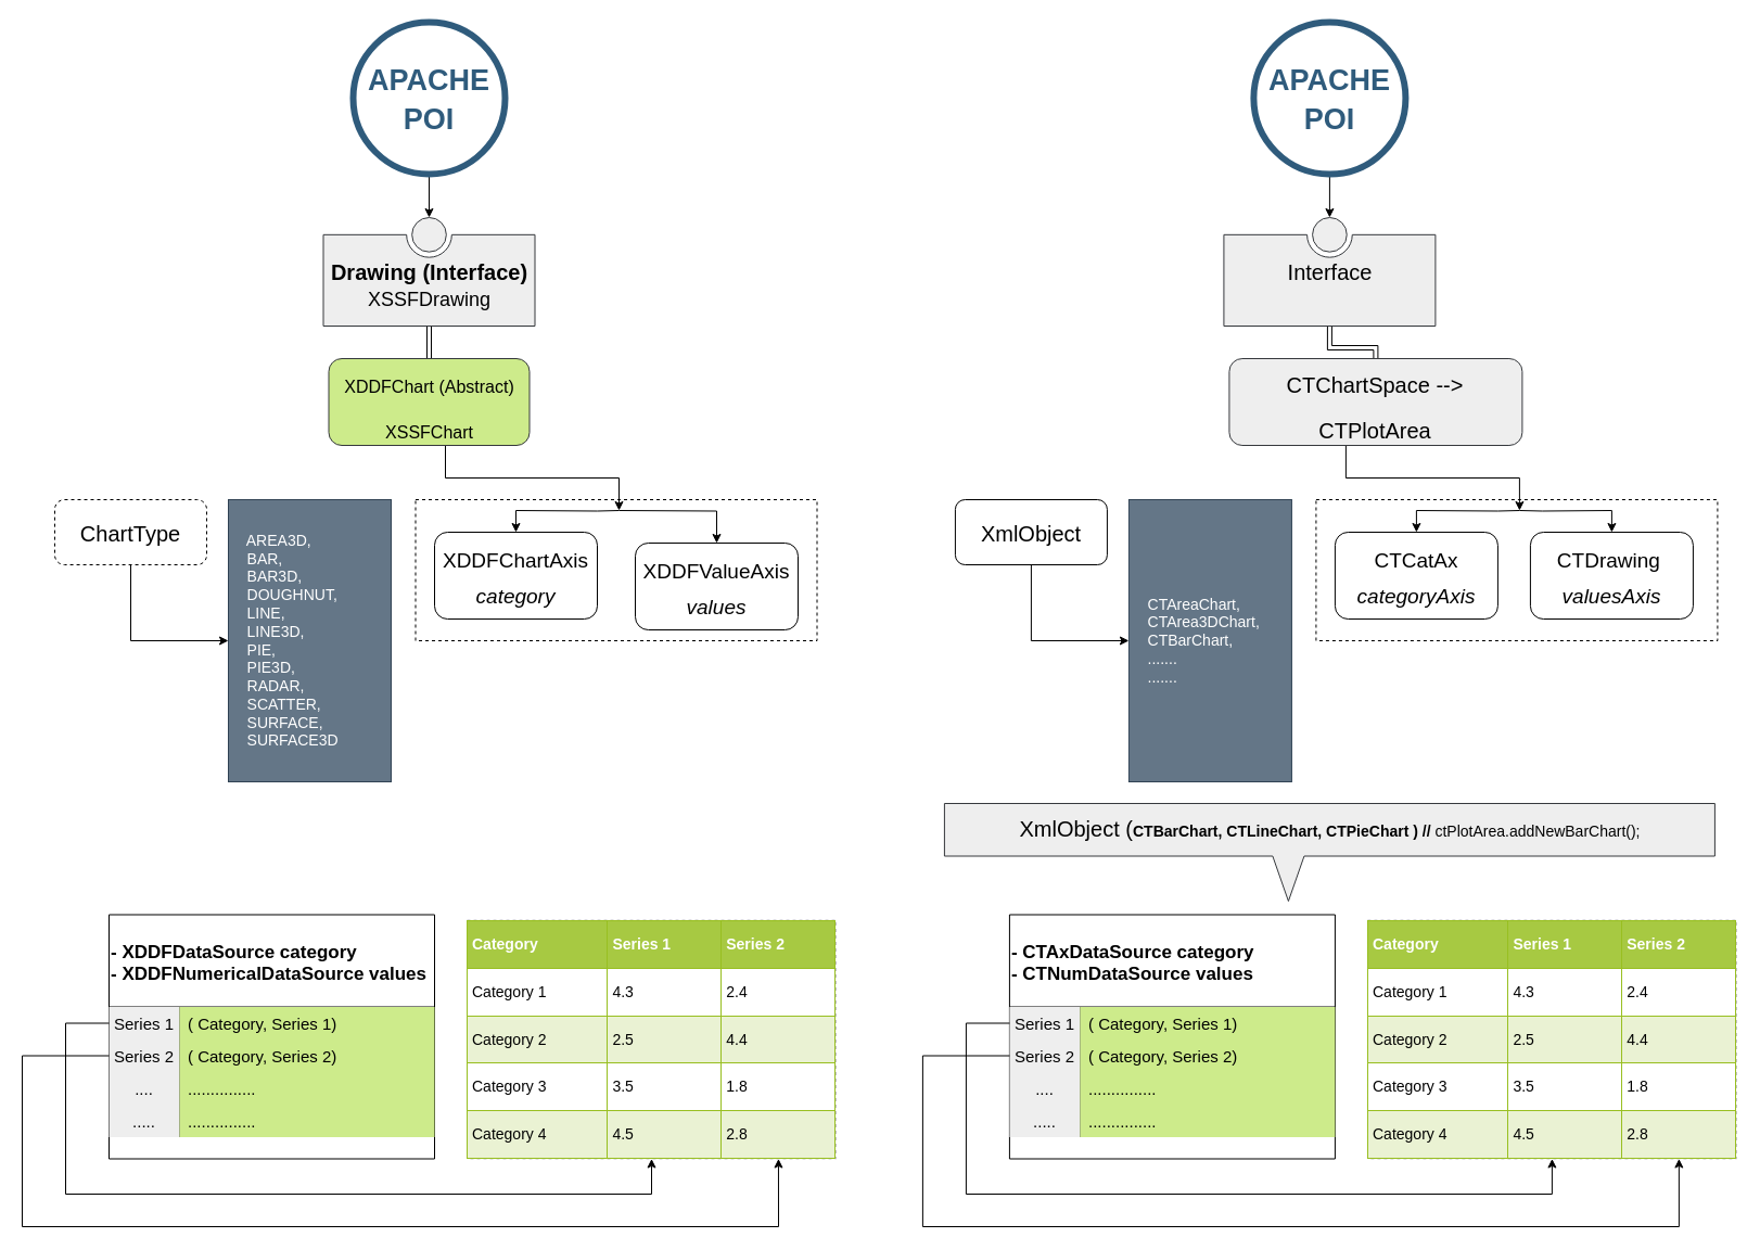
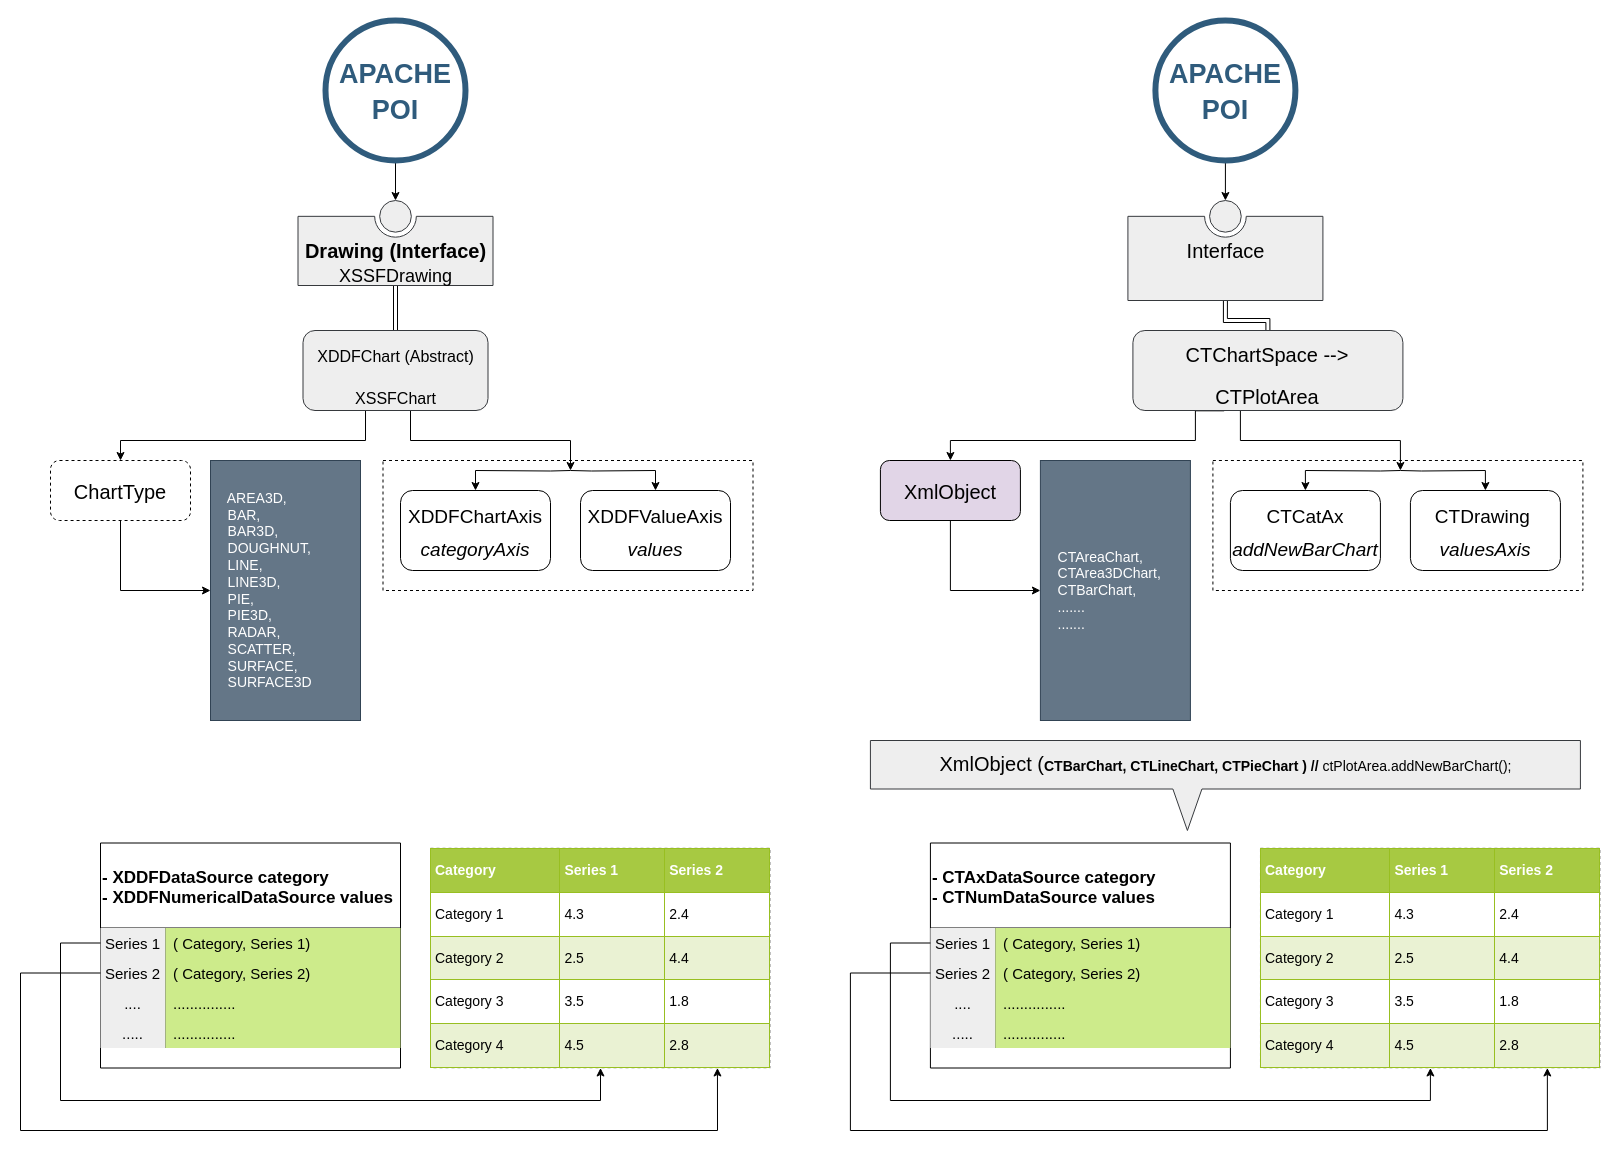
- <mxCell id="6" value="&lt;font style=&quot;font-size: 20px&quot;&gt;Drawing (Interface)&lt;br&gt;&lt;font style=&quot;font-size: 18px ; font-weight: 400&quot;&gt;XSSFDra&lt;/font&gt;&lt;span style=&quot;font-size: 18px ; font-weight: 400&quot;&gt;wing&lt;/span&gt;&lt;br&gt;&lt;/font&gt;" style="verticalLabelPosition=middle;verticalAlign=top;html=1;shape=mxgraph.infographic.numberedEntryVert;dy=31.67;fontSize=17;align=center;labelPosition=center;spacingTop=32;fontStyle=1;fillColor=#eeeeee;strokeColor=#36393d;" vertex="1" parent="1"><mxGeometry x="297.5" y="200" width="195" height="100" as="geometry" /></mxCell>
+ <mxCell id="6" value="&lt;font style=&quot;font-size: 20px&quot;&gt;Drawing (Interface)&lt;br&gt;&lt;font style=&quot;font-size: 18px ; font-weight: 400&quot;&gt;XSSFDra&lt;/font&gt;&lt;span style=&quot;font-size: 18px ; font-weight: 400&quot;&gt;wing&lt;/span&gt;&lt;br&gt;&lt;/font&gt;" style="verticalLabelPosition=middle;verticalAlign=top;html=1;shape=mxgraph.infographic.numberedEntryVert;dy=31.67;fontSize=17;align=center;labelPosition=center;spacingTop=32;fontStyle=1;fillColor=#eeeeee;strokeColor=#36393d;" vertex="1" parent="1"><mxGeometry x="297.5" y="200" width="195" height="85" as="geometry" /></mxCell>
- <mxCell id="9" value="&lt;font&gt;&lt;span style=&quot;font-size: 16px&quot;&gt;XDDFChart (Abstract)&lt;/span&gt;&lt;br&gt;&lt;span style=&quot;font-size: 16px&quot;&gt;XSSFChart&lt;/span&gt;&lt;/font&gt;" style="rounded=1;whiteSpace=wrap;html=1;fontSize=35;fillColor=#cdeb8b;strokeColor=#36393d;" vertex="1" parent="1"><mxGeometry x="302.5" y="330" width="185" height="80" as="geometry" /></mxCell>
+ <mxCell id="9" value="&lt;font&gt;&lt;span style=&quot;font-size: 16px&quot;&gt;XDDFChart (Abstract)&lt;/span&gt;&lt;br&gt;&lt;span style=&quot;font-size: 16px&quot;&gt;XSSFChart&lt;/span&gt;&lt;/font&gt;" style="rounded=1;whiteSpace=wrap;html=1;fontSize=35;fillColor=#eeeeee;strokeColor=#36393d;" vertex="1" parent="1"><mxGeometry x="302.5" y="330" width="185" height="80" as="geometry" /></mxCell>
+ <mxCell id="7" style="edgeStyle=orthogonalEdgeStyle;rounded=0;orthogonalLoop=1;jettySize=auto;html=1;fontSize=27;entryX=0.5;entryY=0;entryDx=0;entryDy=0;exitX=0.338;exitY=1.004;exitDx=0;exitDy=0;exitPerimeter=0;" edge="1" parent="1" source="9" target="11"><mxGeometry relative="1" as="geometry"><mxPoint x="230" y="460" as="targetPoint" /><mxPoint x="405" y="410" as="sourcePoint" /><Array as="points"><mxPoint x="365" y="440" /><mxPoint x="120" y="440" /></Array></mxGeometry></mxCell>
+ <mxCell id="38" style="edgeStyle=orthogonalEdgeStyle;rounded=0;orthogonalLoop=1;jettySize=auto;html=1;fontSize=27;entryX=0.5;entryY=0;entryDx=0;entryDy=0;exitX=0.338;exitY=1.004;exitDx=0;exitDy=0;exitPerimeter=0;" edge="1" source="40" target="42" parent="1"><mxGeometry relative="1" as="geometry"><mxPoint x="1059.91" y="460" as="targetPoint" /><mxPoint x="1234.91" y="410" as="sourcePoint" /><Array as="points"><mxPoint x="1194.91" y="440" /><mxPoint x="949.91" y="440" /></Array></mxGeometry></mxCell>
- <mxCell id="42" value="&lt;font style=&quot;font-size: 20px&quot;&gt;XmlObject&lt;/font&gt;" style="rounded=1;whiteSpace=wrap;html=1;fontSize=27;" vertex="1" parent="1"><mxGeometry x="879.91" y="460" width="140" height="60" as="geometry" /></mxCell>
+ <mxCell id="42" value="&lt;font style=&quot;font-size: 20px&quot;&gt;XmlObject&lt;/font&gt;" style="rounded=1;whiteSpace=wrap;html=1;fontSize=27;fillColor=#e1d5e7;" vertex="1" parent="1"><mxGeometry x="879.91" y="460" width="140" height="60" as="geometry" /></mxCell>
- <mxCell id="13" value="&lt;font style=&quot;font-size: 19px&quot;&gt;XDDFChartAxis &lt;i&gt;category&lt;/i&gt;&lt;/font&gt;" style="rounded=1;whiteSpace=wrap;html=1;fontSize=27;" vertex="1" parent="1"><mxGeometry x="400" y="490" width="150" height="80" as="geometry" /></mxCell>
+ <mxCell id="13" value="&lt;font style=&quot;font-size: 19px&quot;&gt;XDDFChartAxis &lt;i&gt;categoryAxis&lt;/i&gt;&lt;/font&gt;" style="rounded=1;whiteSpace=wrap;html=1;fontSize=27;" vertex="1" parent="1"><mxGeometry x="400" y="490" width="150" height="80" as="geometry" /></mxCell>
- <mxCell id="44" value="&lt;font style=&quot;font-size: 19px&quot;&gt;CTCatAx &lt;i&gt;categoryAxis&lt;/i&gt;&lt;/font&gt;" style="rounded=1;whiteSpace=wrap;html=1;fontSize=27;" vertex="1" parent="1"><mxGeometry x="1229.91" y="490" width="150" height="80" as="geometry" /></mxCell>
+ <mxCell id="44" value="&lt;font style=&quot;font-size: 19px&quot;&gt;CTCatAx &lt;i&gt;addNewBarChart&lt;/i&gt;&lt;/font&gt;" style="rounded=1;whiteSpace=wrap;html=1;fontSize=27;" vertex="1" parent="1"><mxGeometry x="1229.91" y="490" width="150" height="80" as="geometry" /></mxCell>
- <mxCell id="15" value="&lt;span style=&quot;font-size: 19px&quot;&gt;XDDFValueAxis &lt;i&gt;values&lt;/i&gt;&lt;/span&gt;" style="rounded=1;whiteSpace=wrap;html=1;fontSize=27;" vertex="1" parent="1"><mxGeometry x="585" y="500" width="150" height="80" as="geometry" /></mxCell>
+ <mxCell id="15" value="&lt;span style=&quot;font-size: 19px&quot;&gt;XDDFValueAxis &lt;i&gt;values&lt;/i&gt;&lt;/span&gt;" style="rounded=1;whiteSpace=wrap;html=1;fontSize=27;" vertex="1" parent="1"><mxGeometry x="580" y="490" width="150" height="80" as="geometry" /></mxCell>
